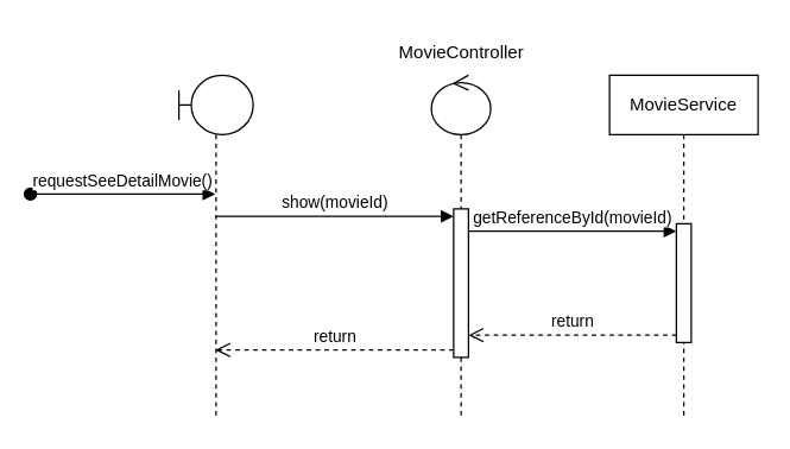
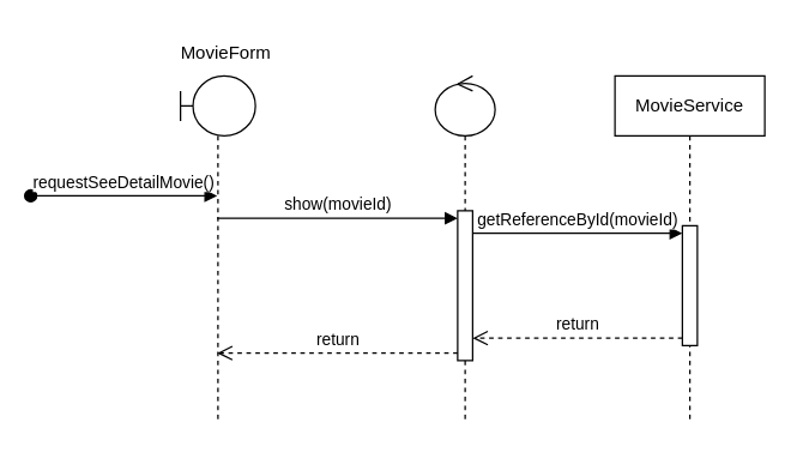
+ <mxCell id="3" value="MovieForm" style="text;html=1;align=center;verticalAlign=middle;resizable=0;points=[];autosize=1;strokeColor=none;fillColor=none;" vertex="1" parent="1"><mxGeometry x="110" y="20" width="80" height="30" as="geometry" /></mxCell>
- <mxCell id="6" value="MovieController" style="text;html=1;align=center;verticalAlign=middle;resizable=0;points=[];autosize=1;strokeColor=none;fillColor=none;" vertex="1" parent="1"><mxGeometry x="255" y="20" width="110" height="30" as="geometry" /></mxCell>
